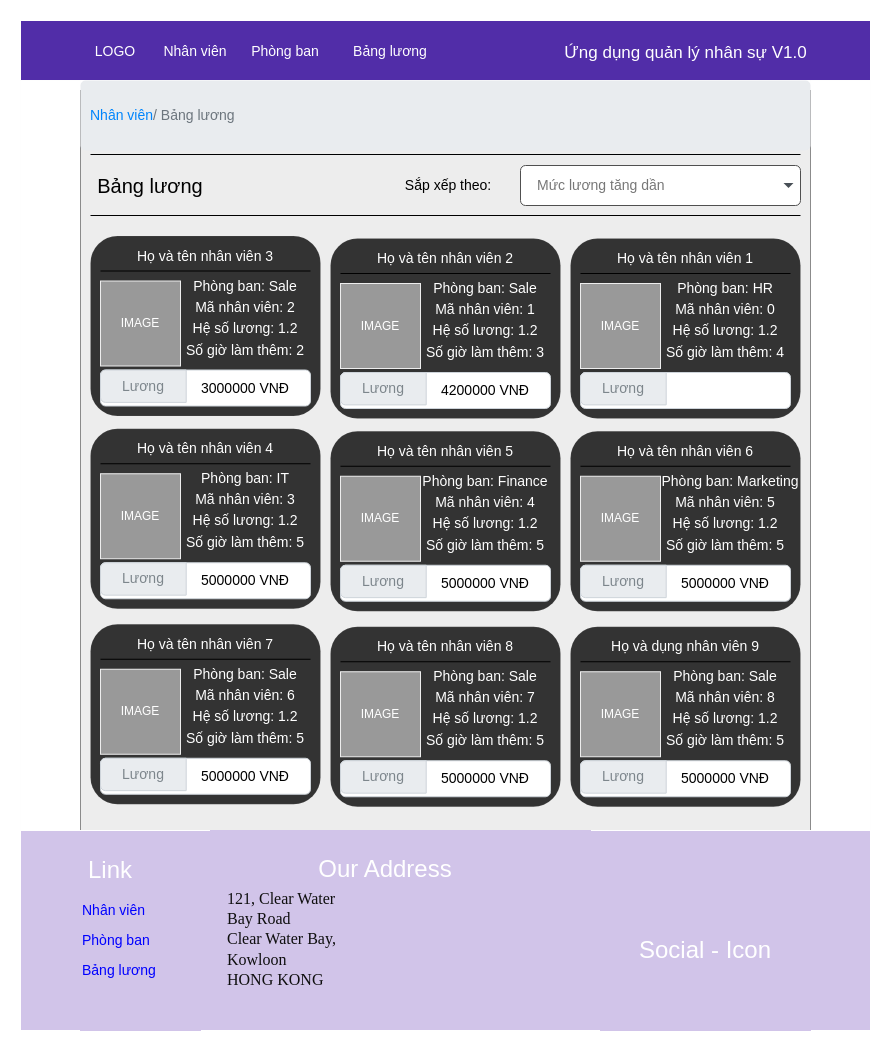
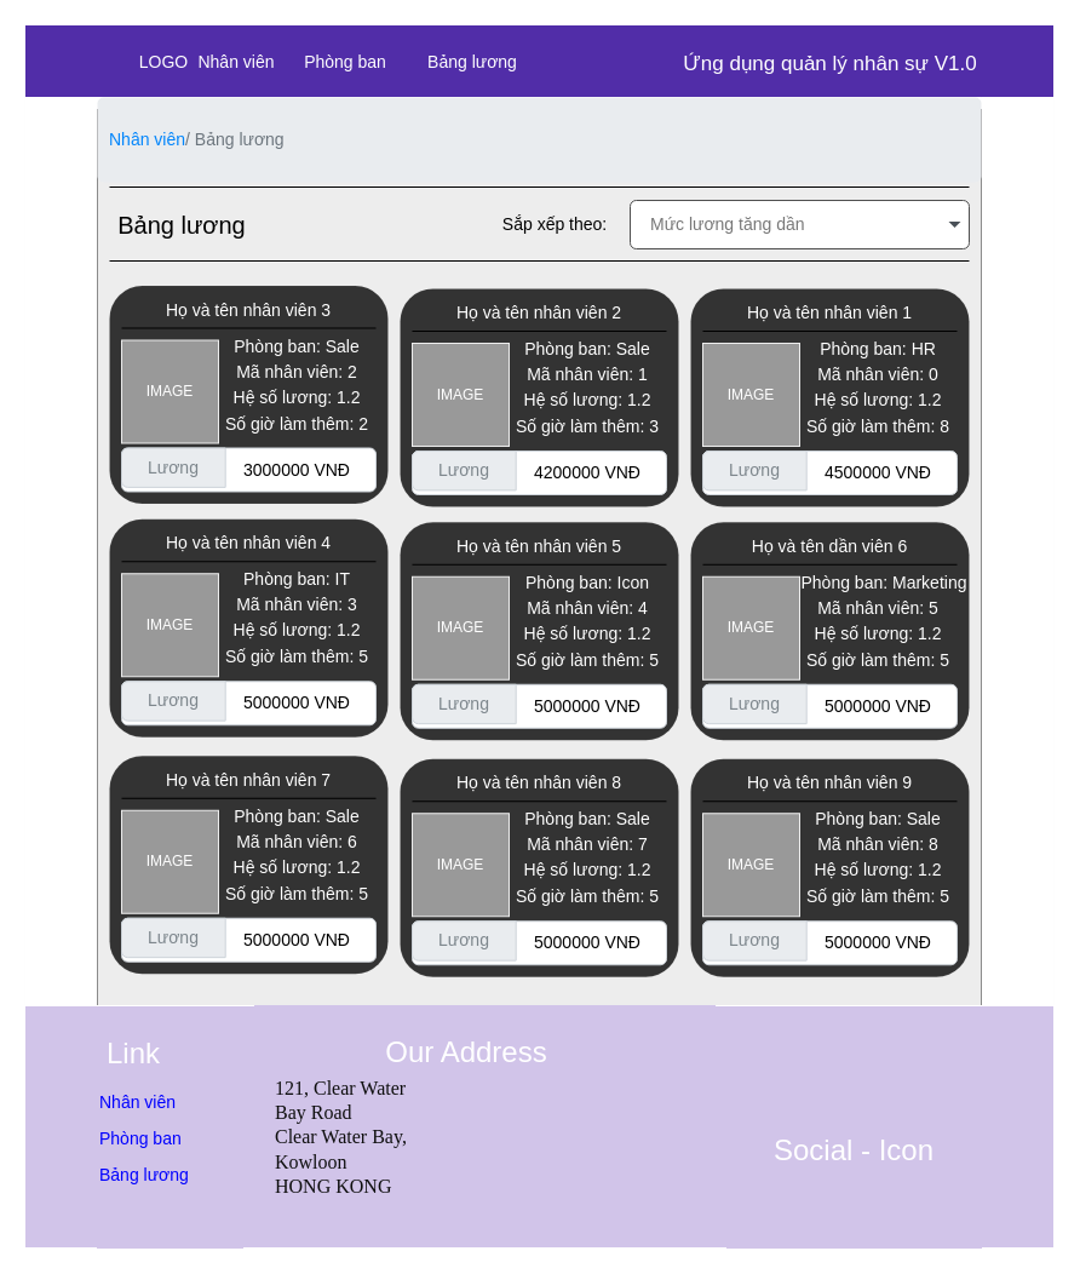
- <mxCell id="8" value="LOGO" style="fillColor=none;strokeColor=none;fontSize=14;align=center;fontColor=#FFFFFF;" vertex="1" parent="1"><mxGeometry x="80" y="30" width="70" height="40" as="geometry" /></mxCell>
+ <mxCell id="8" value="LOGO" style="fillColor=none;strokeColor=none;fontSize=14;align=center;fontColor=#FFFFFF;" vertex="1" parent="1"><mxGeometry x="100" y="30" width="70" height="40" as="geometry" /></mxCell>
- <mxCell id="19" value="&lt;font color=&quot;#000000&quot; style=&quot;font-size: 14px&quot;&gt;Sắp xếp theo:&amp;nbsp;&lt;/font&gt;" style="text;html=1;strokeColor=none;fillColor=none;align=center;verticalAlign=middle;whiteSpace=wrap;rounded=0;" vertex="1" parent="1"><mxGeometry x="400" y="167.5" width="100" height="35" as="geometry" /></mxCell>
+ <mxCell id="19" value="&lt;font color=&quot;#000000&quot; style=&quot;font-size: 14px&quot;&gt;Sắp xếp theo:&amp;nbsp;&lt;/font&gt;" style="text;html=1;strokeColor=none;fillColor=none;align=center;verticalAlign=middle;whiteSpace=wrap;rounded=0;" vertex="1" parent="1"><mxGeometry x="410" y="167.5" width="100" height="35" as="geometry" /></mxCell>
- <mxCell id="47" value="&lt;font color=&quot;#ffffff&quot; style=&quot;font-size: 14px&quot;&gt;Số giờ làm thêm: 4&lt;/font&gt;" style="text;html=1;strokeColor=none;fillColor=none;align=center;verticalAlign=middle;whiteSpace=wrap;rounded=0;" vertex="1" parent="1"><mxGeometry x="660" y="332" width="130" height="40" as="geometry" /></mxCell>
+ <mxCell id="47" value="&lt;font color=&quot;#ffffff&quot; style=&quot;font-size: 14px&quot;&gt;Số giờ làm thêm: 8&lt;/font&gt;" style="text;html=1;strokeColor=none;fillColor=none;align=center;verticalAlign=middle;whiteSpace=wrap;rounded=0;" vertex="1" parent="1"><mxGeometry x="660" y="332" width="130" height="40" as="geometry" /></mxCell>
+ <mxCell id="50" value="&lt;font color=&quot;#000000&quot; style=&quot;font-size: 14px&quot;&gt;4500000 VNĐ&lt;/font&gt;" style="text;html=1;strokeColor=none;fillColor=none;align=center;verticalAlign=middle;whiteSpace=wrap;rounded=0;" vertex="1" parent="48"><mxGeometry x="95" y="4.5" width="100" height="27" as="geometry" /></mxCell>
- <mxCell id="76" value="&lt;font color=&quot;#ffffff&quot; style=&quot;font-size: 14px&quot;&gt;Họ và tên nhân viên 6&lt;/font&gt;" style="text;html=1;strokeColor=none;fillColor=none;align=center;verticalAlign=middle;whiteSpace=wrap;rounded=0;" vertex="1" parent="1"><mxGeometry x="570" y="430.75" width="230" height="40" as="geometry" /></mxCell>
+ <mxCell id="76" value="&lt;font color=&quot;#ffffff&quot; style=&quot;font-size: 14px&quot;&gt;Họ và tên dần viên 6&lt;/font&gt;" style="text;html=1;strokeColor=none;fillColor=none;align=center;verticalAlign=middle;whiteSpace=wrap;rounded=0;" vertex="1" parent="1"><mxGeometry x="570" y="430.75" width="230" height="40" as="geometry" /></mxCell>
- <mxCell id="66" value="&lt;font color=&quot;#ffffff&quot; style=&quot;font-size: 14px&quot;&gt;Phòng ban: Finance&lt;/font&gt;" style="text;html=1;strokeColor=none;fillColor=none;align=center;verticalAlign=middle;whiteSpace=wrap;rounded=0;" vertex="1" parent="1"><mxGeometry x="420" y="460.75" width="130" height="40" as="geometry" /></mxCell>
+ <mxCell id="66" value="&lt;font color=&quot;#ffffff&quot; style=&quot;font-size: 14px&quot;&gt;Phòng ban: Icon&lt;/font&gt;" style="text;html=1;strokeColor=none;fillColor=none;align=center;verticalAlign=middle;whiteSpace=wrap;rounded=0;" vertex="1" parent="1"><mxGeometry x="420" y="460.75" width="130" height="40" as="geometry" /></mxCell>
- <mxCell id="109" value="&lt;font color=&quot;#ffffff&quot; style=&quot;font-size: 14px&quot;&gt;Họ và dụng nhân viên 9&lt;/font&gt;" style="text;html=1;strokeColor=none;fillColor=none;align=center;verticalAlign=middle;whiteSpace=wrap;rounded=0;" vertex="1" parent="1"><mxGeometry x="570" y="626.25" width="230" height="40" as="geometry" /></mxCell>
+ <mxCell id="109" value="&lt;font color=&quot;#ffffff&quot; style=&quot;font-size: 14px&quot;&gt;Họ và tên nhân viên 9&lt;/font&gt;" style="text;html=1;strokeColor=none;fillColor=none;align=center;verticalAlign=middle;whiteSpace=wrap;rounded=0;" vertex="1" parent="1"><mxGeometry x="570" y="626.25" width="230" height="40" as="geometry" /></mxCell>
